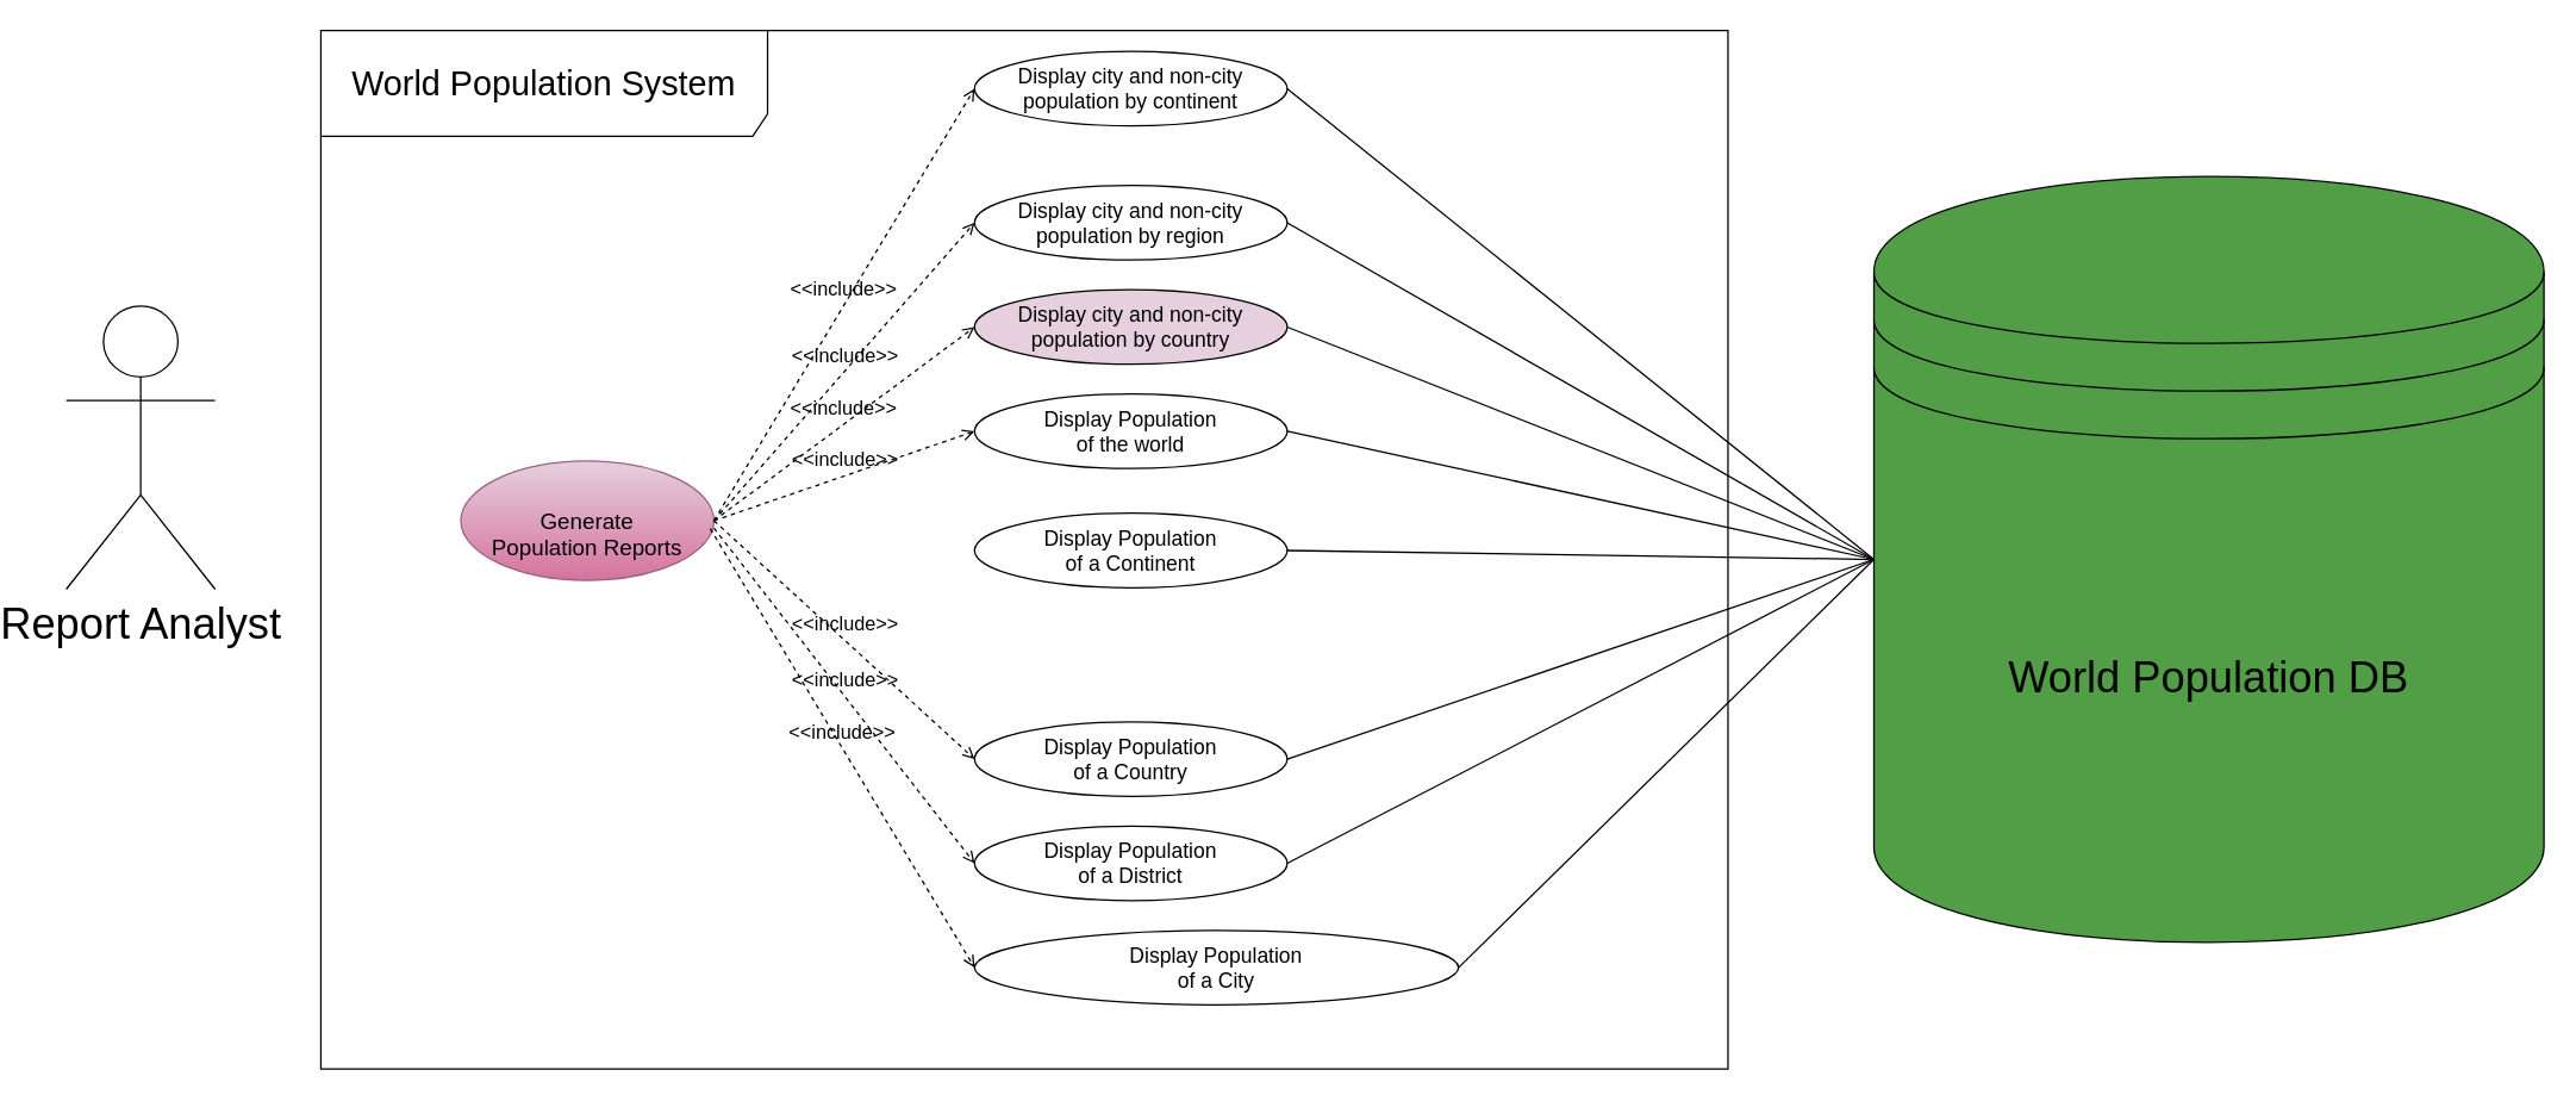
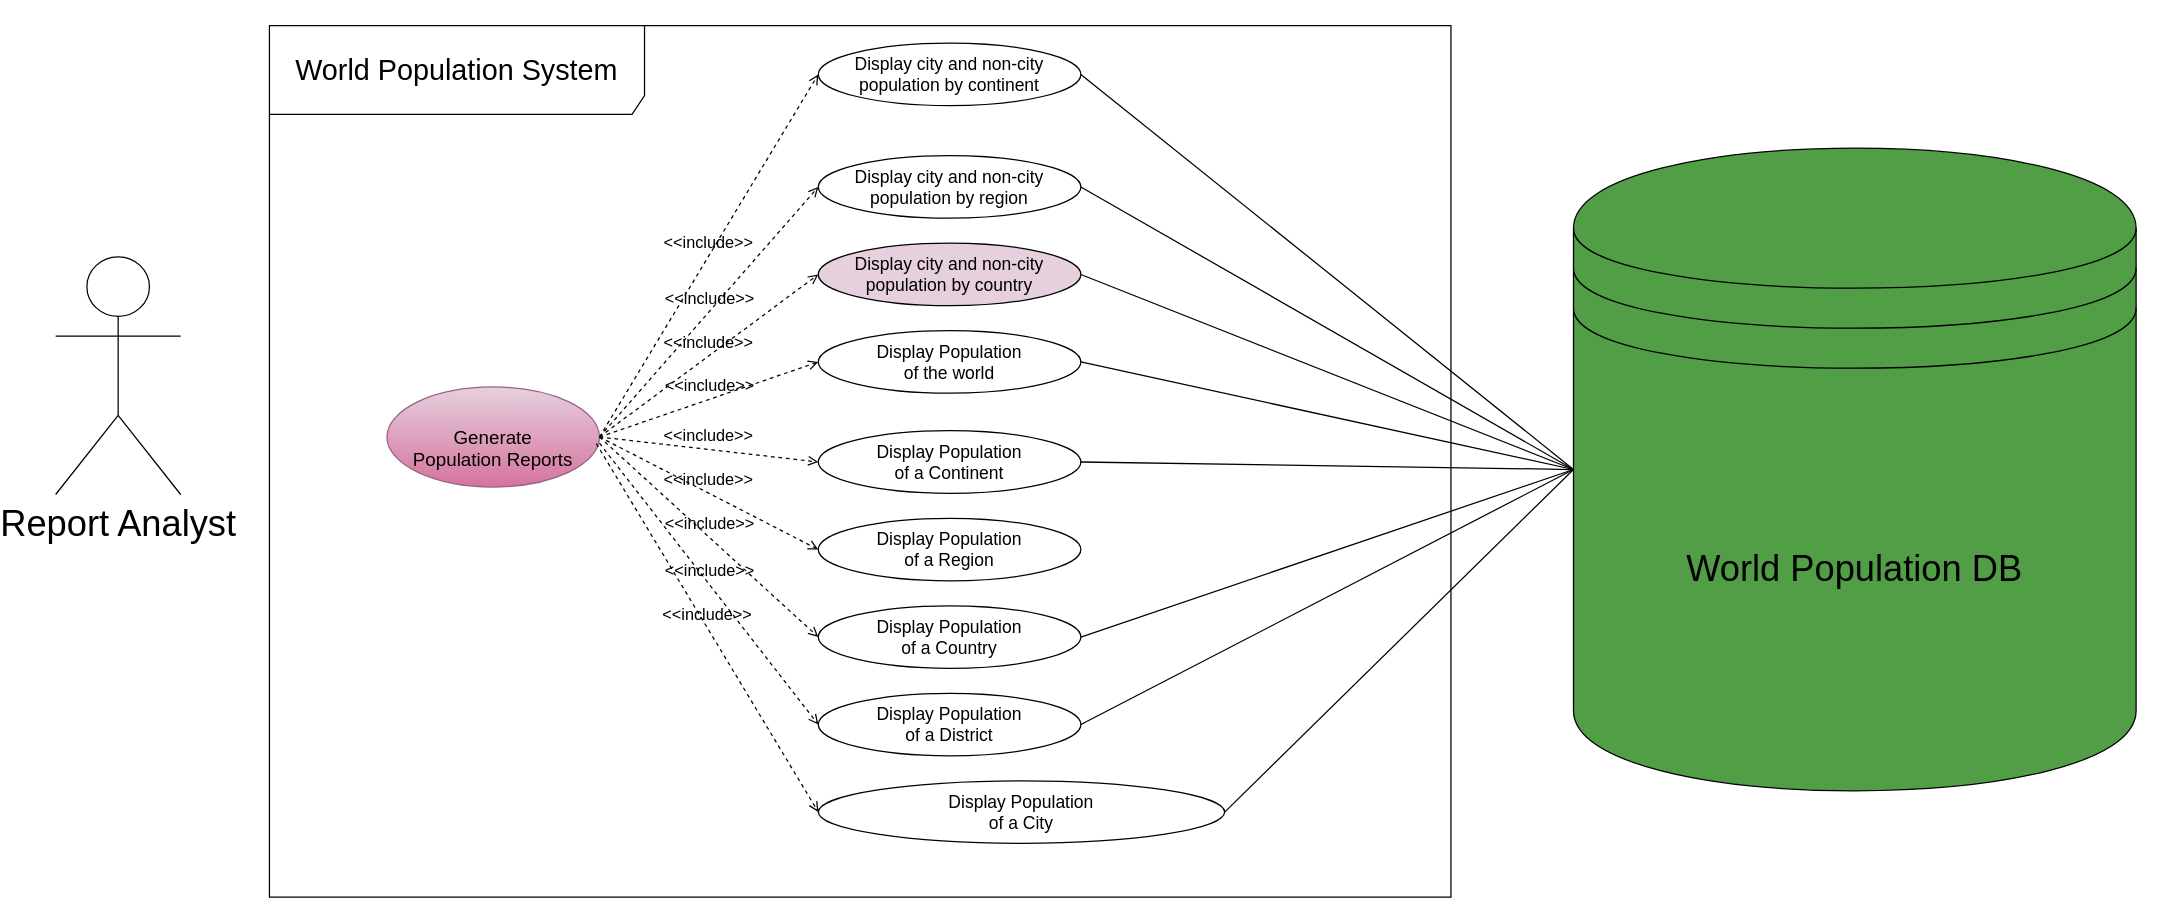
+ <mxCell id="19" value="&lt;font style=&quot;font-size: 13px;&quot;&gt;&amp;lt;&amp;lt;include&amp;gt;&amp;gt;&lt;/font&gt;" style="html=1;verticalAlign=bottom;labelBackgroundColor=none;endArrow=open;endFill=0;dashed=1;rounded=0;entryX=0;entryY=0.5;entryDx=0;entryDy=0;exitX=1;exitY=0.5;exitDx=0;exitDy=0;" parent="4" source="5" target="10" edge="1"><mxGeometry width="160" relative="1" as="geometry"><mxPoint x="264" y="324" as="sourcePoint" /><mxPoint x="374" y="234" as="targetPoint" /></mxGeometry></mxCell>
+ <mxCell id="20" value="&lt;font style=&quot;font-size: 13px;&quot;&gt;&amp;lt;&amp;lt;include&amp;gt;&amp;gt;&lt;/font&gt;" style="html=1;verticalAlign=bottom;labelBackgroundColor=none;endArrow=open;endFill=0;dashed=1;rounded=0;exitX=1;exitY=0.5;exitDx=0;exitDy=0;entryX=0;entryY=0.5;entryDx=0;entryDy=0;" parent="4" source="5" target="12" edge="1"><mxGeometry width="160" relative="1" as="geometry"><mxPoint x="224" y="244" as="sourcePoint" /><mxPoint x="384" y="244" as="targetPoint" /></mxGeometry></mxCell>
+ <mxCell id="12" value="&lt;span style=&quot;font-size: 14px;&quot; data-end=&quot;2781&quot; data-start=&quot;2744&quot;&gt;Display Population &lt;br&gt;of a Region&lt;/span&gt;" style="ellipse;whiteSpace=wrap;html=1;" parent="4" vertex="1"><mxGeometry x="439" y="394" width="210" height="50" as="geometry" /></mxCell>
